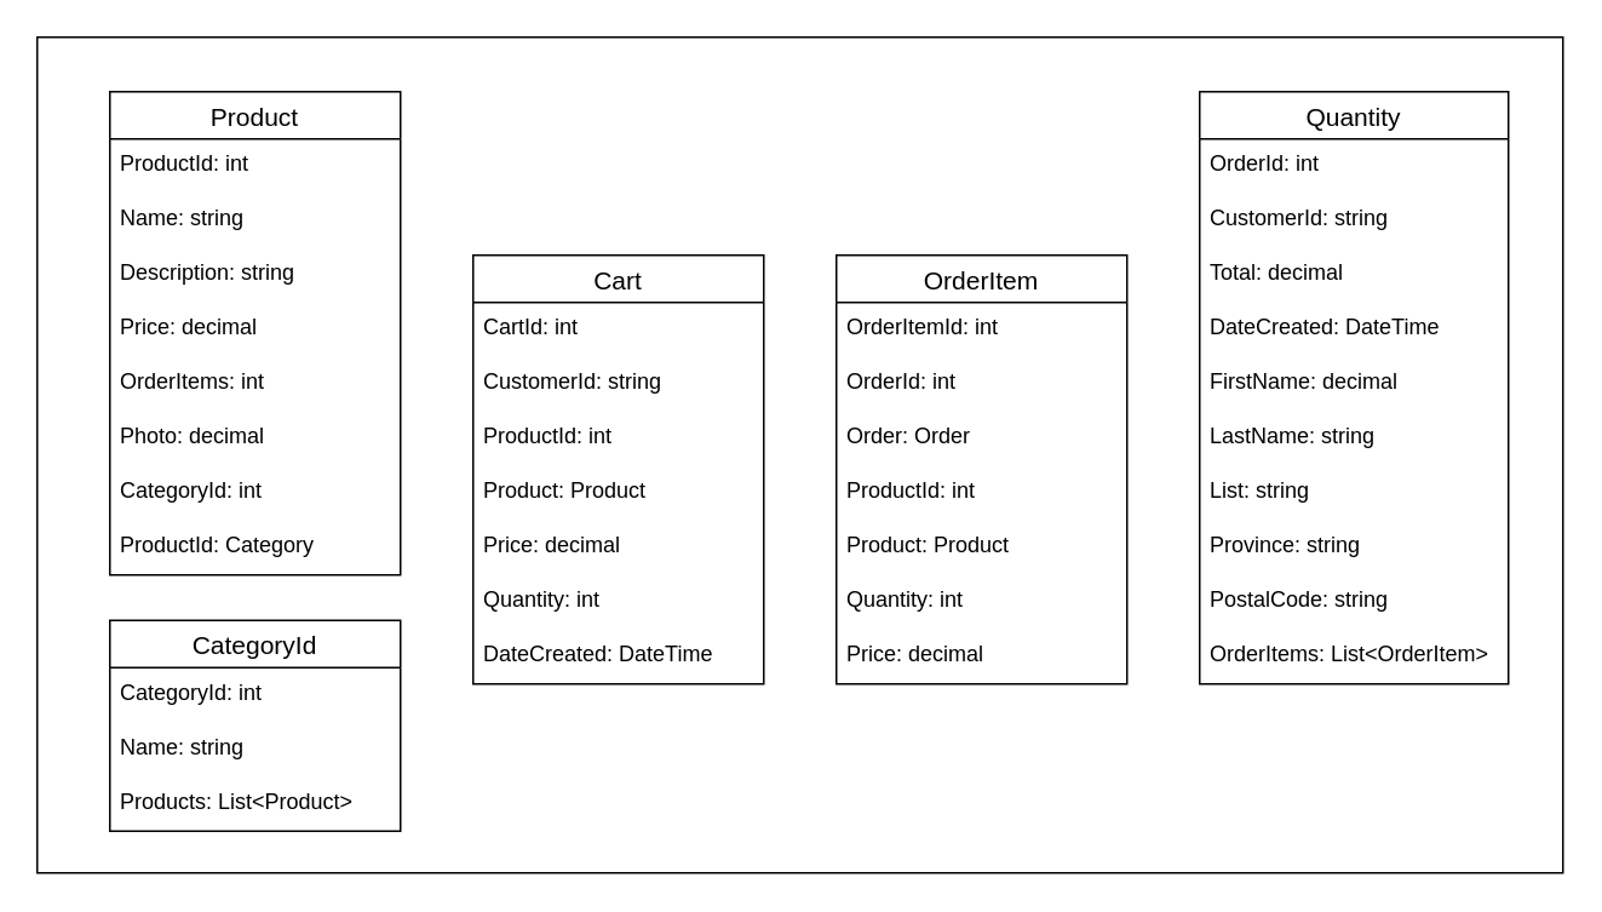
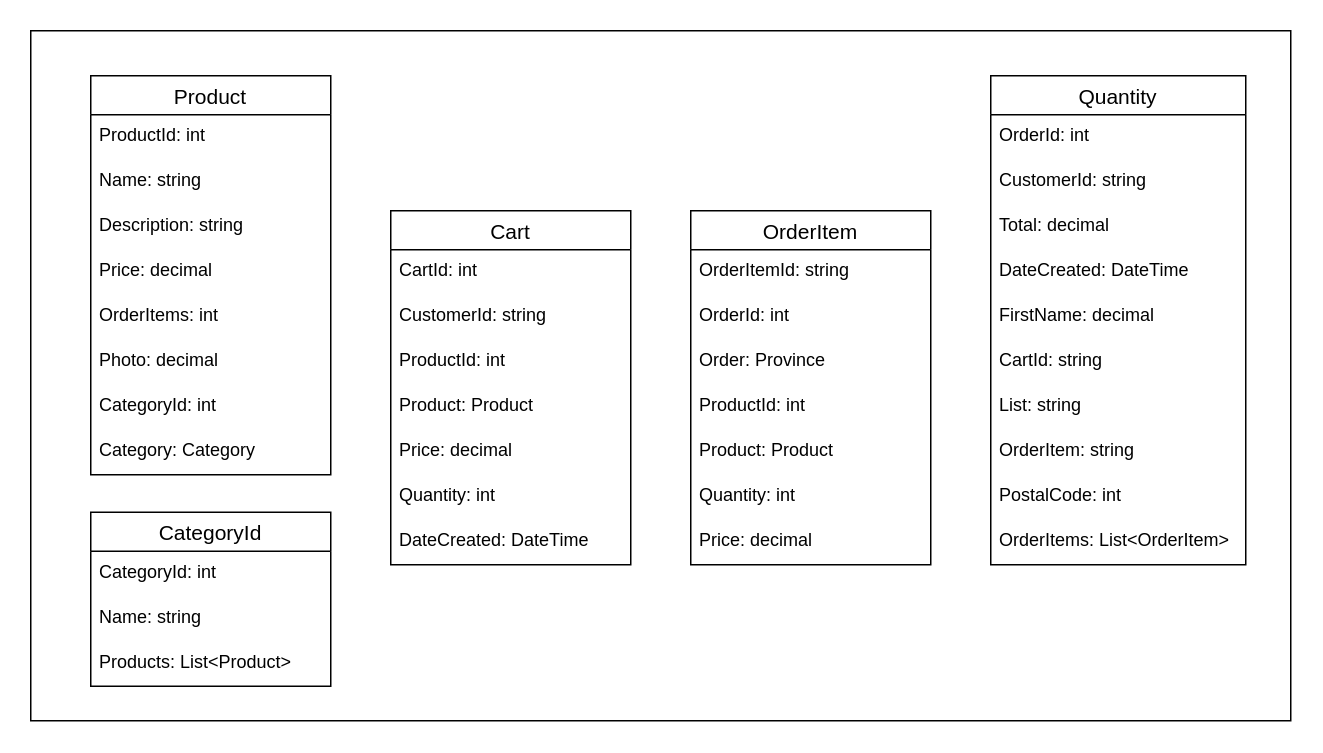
- <mxCell id="36" value="OrderItemId: int" style="text;strokeColor=none;fillColor=none;spacingLeft=4;spacingRight=4;overflow=hidden;rotatable=0;points=[[0,0.5],[1,0.5]];portConstraint=eastwest;fontSize=12;" parent="35" vertex="1"><mxGeometry y="26" width="160" height="30" as="geometry" /></mxCell>
+ <mxCell id="36" value="OrderItemId: string" style="text;strokeColor=none;fillColor=none;spacingLeft=4;spacingRight=4;overflow=hidden;rotatable=0;points=[[0,0.5],[1,0.5]];portConstraint=eastwest;fontSize=12;" parent="35" vertex="1"><mxGeometry y="26" width="160" height="30" as="geometry" /></mxCell>
- <mxCell id="38" value="Order: Order" style="text;strokeColor=none;fillColor=none;spacingLeft=4;spacingRight=4;overflow=hidden;rotatable=0;points=[[0,0.5],[1,0.5]];portConstraint=eastwest;fontSize=12;" parent="35" vertex="1"><mxGeometry y="86" width="160" height="30" as="geometry" /></mxCell>
+ <mxCell id="38" value="Order: Province" style="text;strokeColor=none;fillColor=none;spacingLeft=4;spacingRight=4;overflow=hidden;rotatable=0;points=[[0,0.5],[1,0.5]];portConstraint=eastwest;fontSize=12;" parent="35" vertex="1"><mxGeometry y="86" width="160" height="30" as="geometry" /></mxCell>
- <mxCell id="30" value="LastName: string" style="text;strokeColor=none;fillColor=none;spacingLeft=4;spacingRight=4;overflow=hidden;rotatable=0;points=[[0,0.5],[1,0.5]];portConstraint=eastwest;fontSize=12;" parent="24" vertex="1"><mxGeometry y="176" width="170" height="30" as="geometry" /></mxCell>
+ <mxCell id="30" value="CartId: string" style="text;strokeColor=none;fillColor=none;spacingLeft=4;spacingRight=4;overflow=hidden;rotatable=0;points=[[0,0.5],[1,0.5]];portConstraint=eastwest;fontSize=12;" parent="24" vertex="1"><mxGeometry y="176" width="170" height="30" as="geometry" /></mxCell>
- <mxCell id="11" value="ProductId: Category" style="text;strokeColor=none;fillColor=none;spacingLeft=4;spacingRight=4;overflow=hidden;rotatable=0;points=[[0,0.5],[1,0.5]];portConstraint=eastwest;fontSize=12;" parent="3" vertex="1"><mxGeometry y="236" width="160" height="30" as="geometry" /></mxCell>
+ <mxCell id="11" value="Category: Category" style="text;strokeColor=none;fillColor=none;spacingLeft=4;spacingRight=4;overflow=hidden;rotatable=0;points=[[0,0.5],[1,0.5]];portConstraint=eastwest;fontSize=12;" parent="3" vertex="1"><mxGeometry y="236" width="160" height="30" as="geometry" /></mxCell>
- <mxCell id="32" value="Province: string" style="text;strokeColor=none;fillColor=none;spacingLeft=4;spacingRight=4;overflow=hidden;rotatable=0;points=[[0,0.5],[1,0.5]];portConstraint=eastwest;fontSize=12;" parent="24" vertex="1"><mxGeometry y="236" width="170" height="30" as="geometry" /></mxCell>
+ <mxCell id="32" value="OrderItem: string" style="text;strokeColor=none;fillColor=none;spacingLeft=4;spacingRight=4;overflow=hidden;rotatable=0;points=[[0,0.5],[1,0.5]];portConstraint=eastwest;fontSize=12;" parent="24" vertex="1"><mxGeometry y="236" width="170" height="30" as="geometry" /></mxCell>
- <mxCell id="33" value="PostalCode: string" style="text;strokeColor=none;fillColor=none;spacingLeft=4;spacingRight=4;overflow=hidden;rotatable=0;points=[[0,0.5],[1,0.5]];portConstraint=eastwest;fontSize=12;" parent="24" vertex="1"><mxGeometry y="266" width="170" height="30" as="geometry" /></mxCell>
+ <mxCell id="33" value="PostalCode: int" style="text;strokeColor=none;fillColor=none;spacingLeft=4;spacingRight=4;overflow=hidden;rotatable=0;points=[[0,0.5],[1,0.5]];portConstraint=eastwest;fontSize=12;" parent="24" vertex="1"><mxGeometry y="266" width="170" height="30" as="geometry" /></mxCell>
